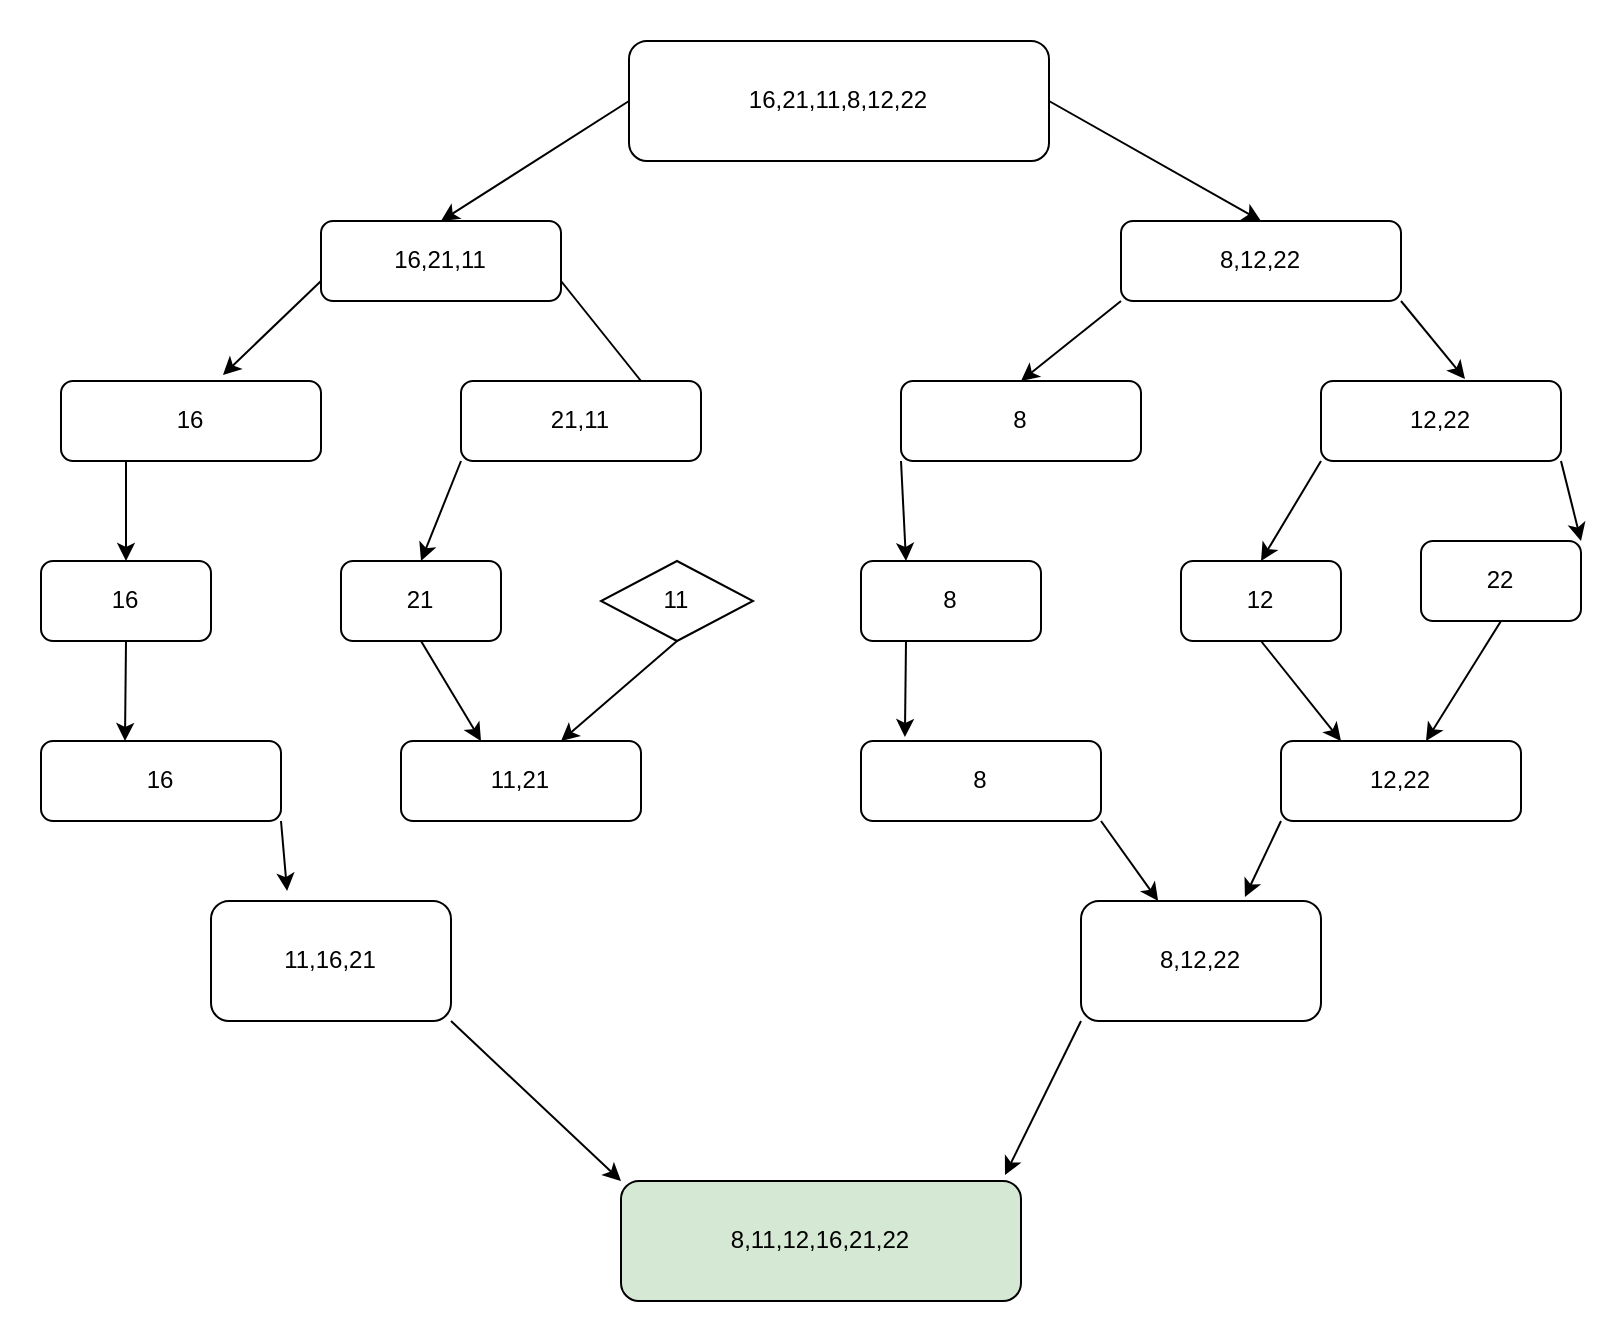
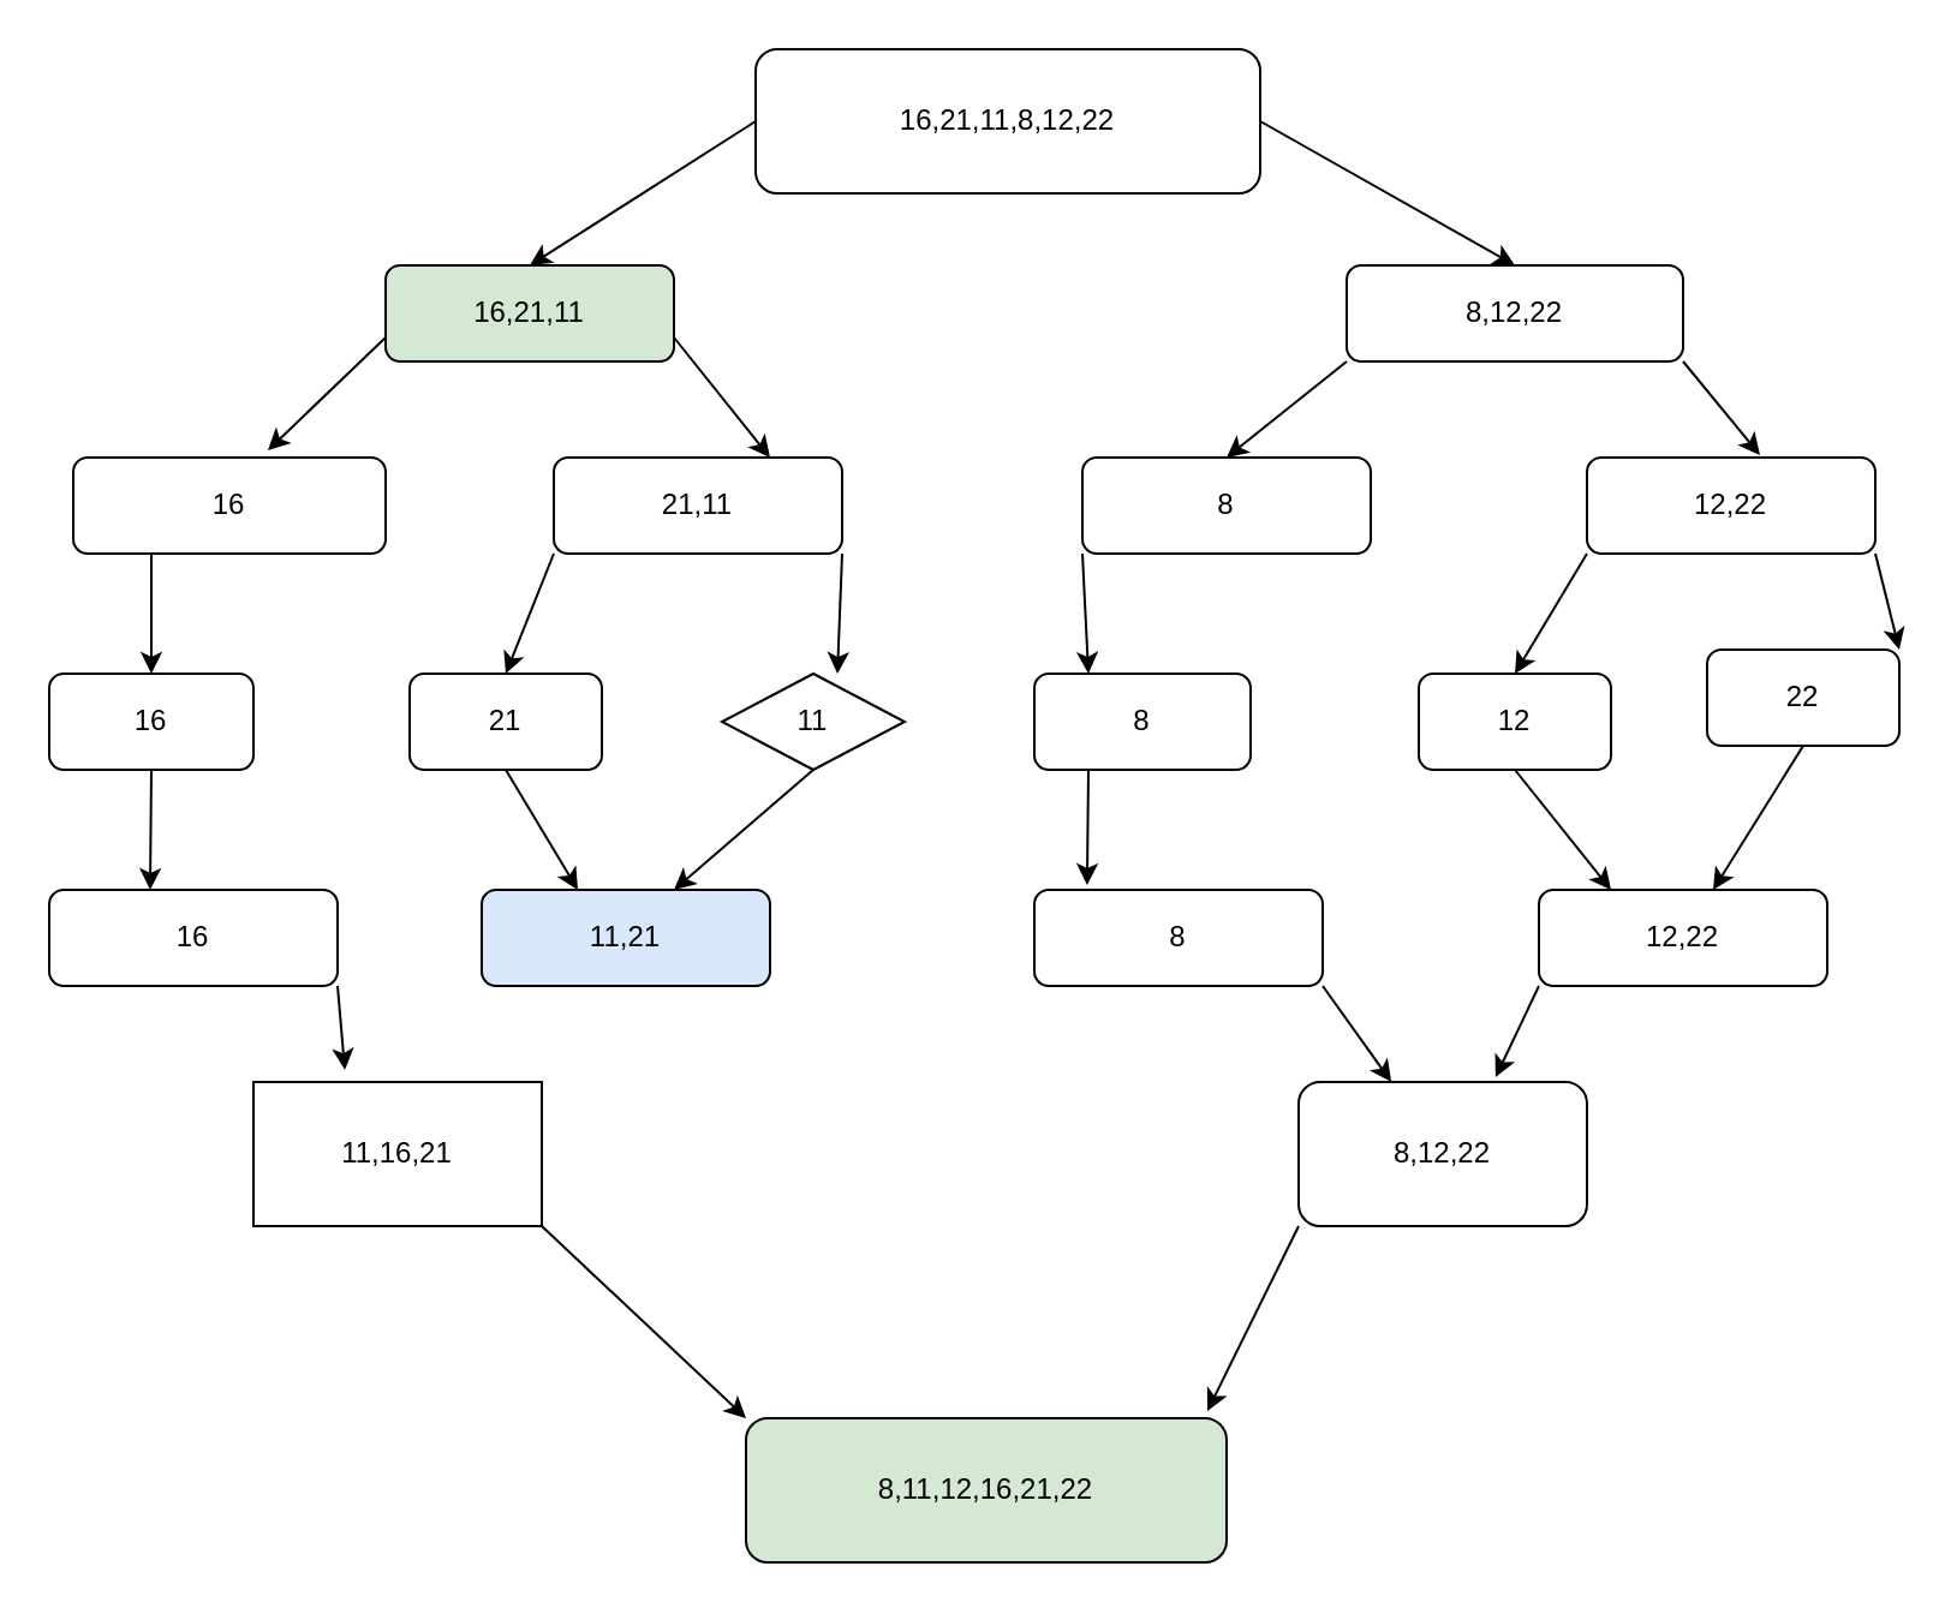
- <mxCell id="7" value="16,21,11" style="rounded=1;whiteSpace=wrap;html=1;fontSize=12;glass=0;strokeWidth=1;shadow=0;" parent="1" vertex="1"><mxGeometry x="160" y="110" width="120" height="40" as="geometry" /></mxCell>
+ <mxCell id="7" value="16,21,11" style="rounded=1;whiteSpace=wrap;html=1;fontSize=12;glass=0;strokeWidth=1;shadow=0;fillColor=#d5e8d4;" parent="1" vertex="1"><mxGeometry x="160" y="110" width="120" height="40" as="geometry" /></mxCell>
- <mxCell id="6" style="edgeStyle=none;rounded=0;orthogonalLoop=1;jettySize=auto;html=1;exitX=1;exitY=0.75;exitDx=0;exitDy=0;entryX=0.75;entryY=0;entryDx=0;entryDy=0;endArrow=none;" edge="1" parent="1" source="7" target="15"><mxGeometry relative="1" as="geometry" /></mxCell>
+ <mxCell id="6" style="edgeStyle=none;rounded=0;orthogonalLoop=1;jettySize=auto;html=1;exitX=1;exitY=0.75;exitDx=0;exitDy=0;entryX=0.75;entryY=0;entryDx=0;entryDy=0;" edge="1" parent="1" source="7" target="15"><mxGeometry relative="1" as="geometry" /></mxCell>
+ <mxCell id="14" style="edgeStyle=none;rounded=0;orthogonalLoop=1;jettySize=auto;html=1;exitX=1;exitY=1;exitDx=0;exitDy=0;entryX=0.632;entryY=0;entryDx=0;entryDy=0;entryPerimeter=0;" edge="1" parent="1" source="15" target="22"><mxGeometry relative="1" as="geometry" /></mxCell>
- <mxCell id="41" value="11,21" style="rounded=1;whiteSpace=wrap;html=1;" vertex="1" parent="1"><mxGeometry x="200" y="370" width="120" height="40" as="geometry" /></mxCell>
+ <mxCell id="41" value="11,21" style="rounded=1;whiteSpace=wrap;html=1;fillColor=#dae8fc;" vertex="1" parent="1"><mxGeometry x="200" y="370" width="120" height="40" as="geometry" /></mxCell>
- <mxCell id="38" value="11,16,21" style="rounded=1;whiteSpace=wrap;html=1;" vertex="1" parent="1"><mxGeometry x="105" y="450" width="120" height="60" as="geometry" /></mxCell>
+ <mxCell id="38" value="11,16,21" style="whiteSpace=wrap;html=1;rounded=0;" vertex="1" parent="1"><mxGeometry x="105" y="450" width="120" height="60" as="geometry" /></mxCell>
